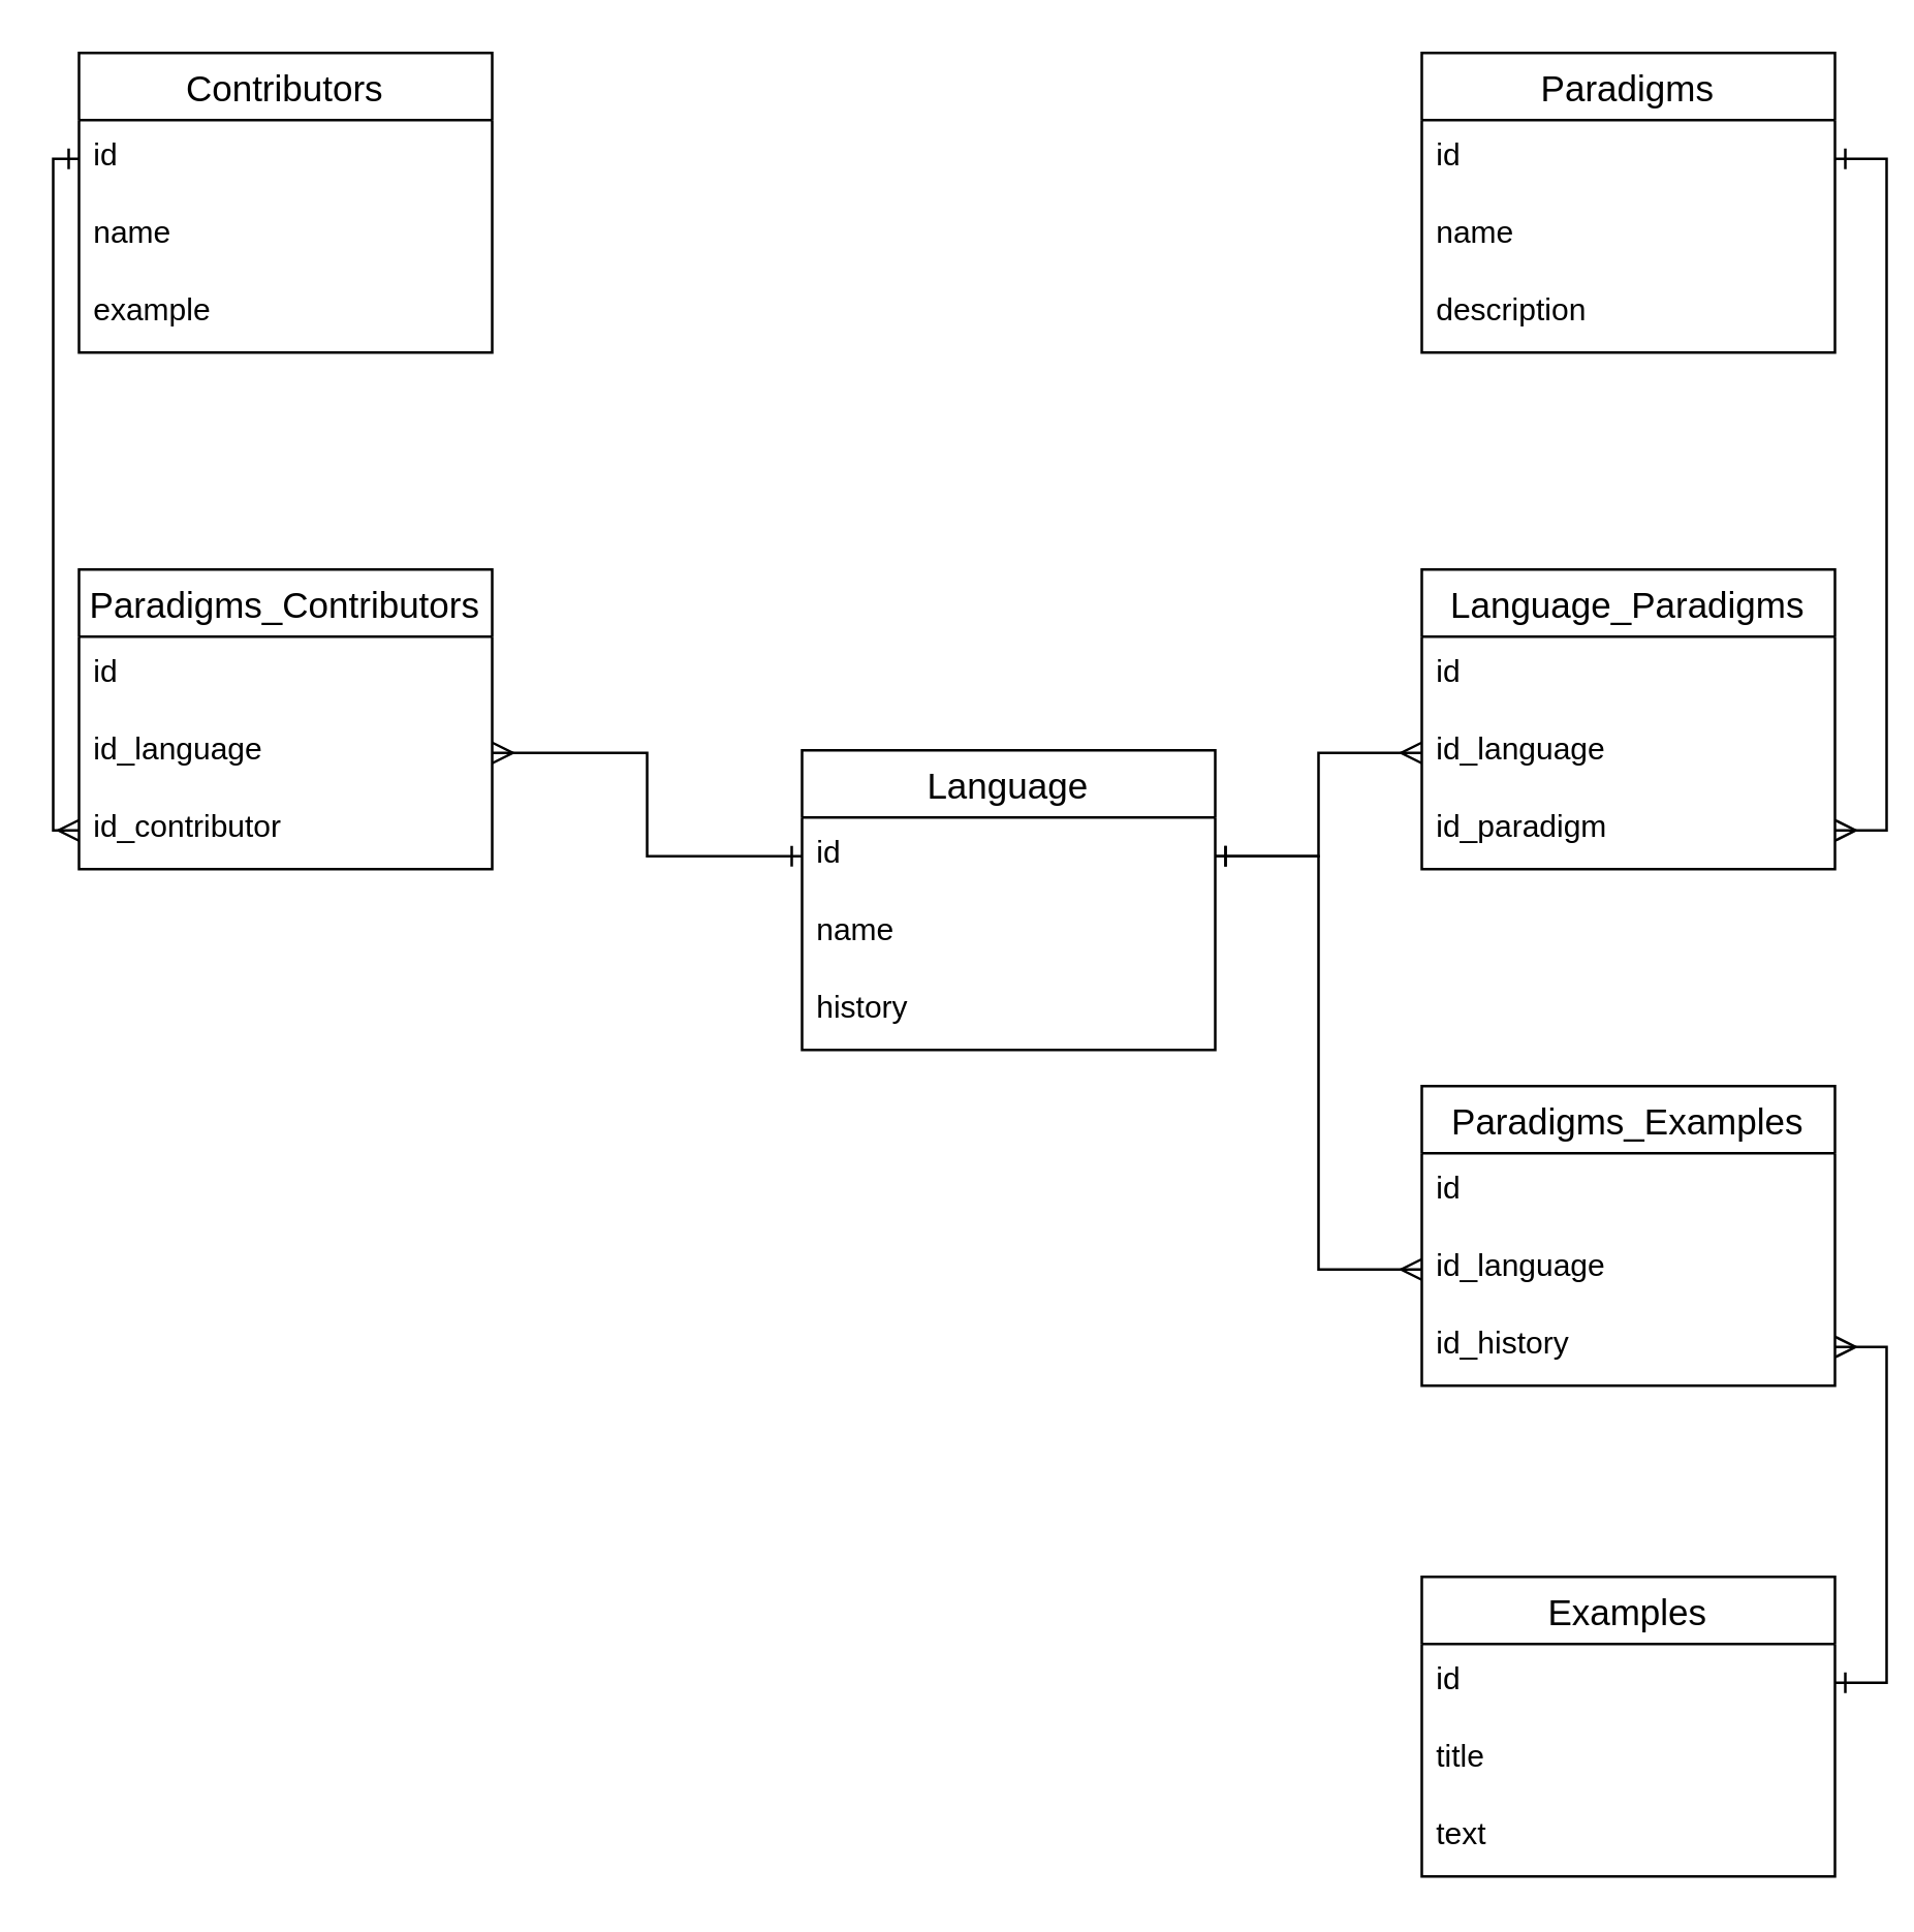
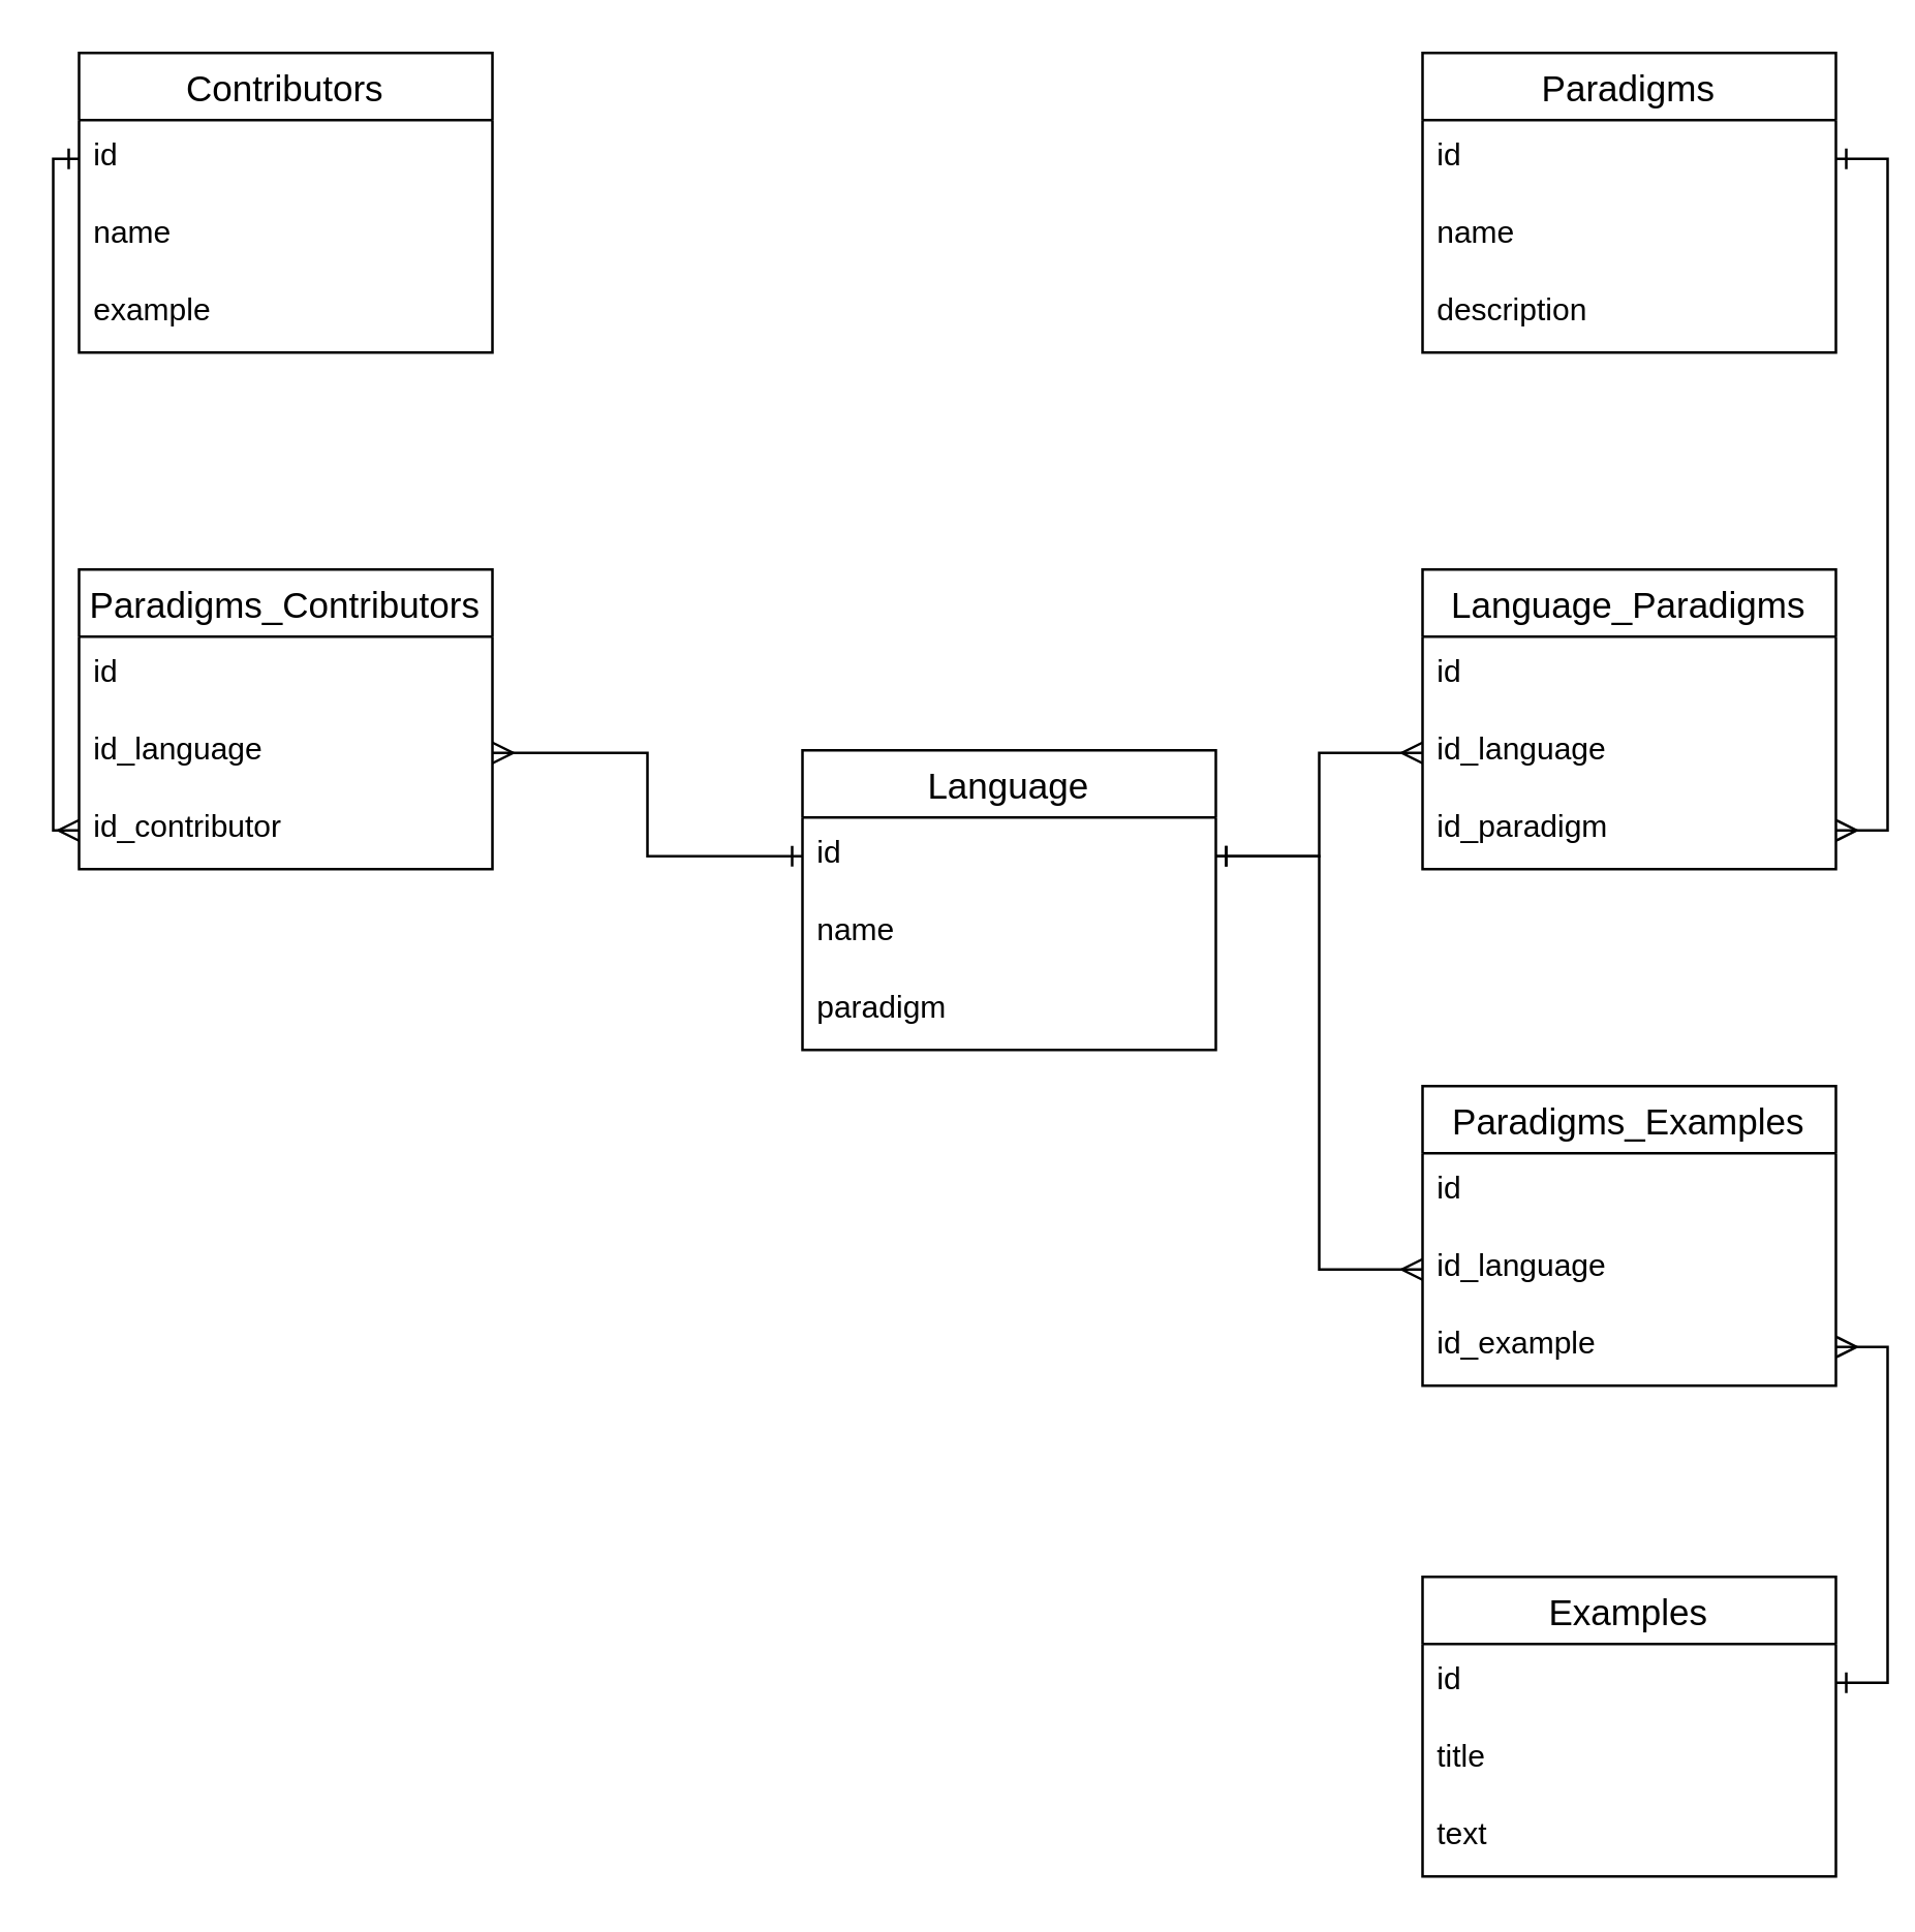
- <mxCell id="5" value="history" style="text;strokeColor=none;fillColor=none;spacingLeft=4;spacingRight=4;overflow=hidden;rotatable=0;points=[[0,0.5],[1,0.5]];portConstraint=eastwest;fontSize=12;" parent="2" vertex="1"><mxGeometry y="86" width="160" height="30" as="geometry" /></mxCell>
+ <mxCell id="5" value="paradigm" style="text;strokeColor=none;fillColor=none;spacingLeft=4;spacingRight=4;overflow=hidden;rotatable=0;points=[[0,0.5],[1,0.5]];portConstraint=eastwest;fontSize=12;" parent="2" vertex="1"><mxGeometry y="86" width="160" height="30" as="geometry" /></mxCell>
- <mxCell id="34" value="id_history" style="text;strokeColor=none;fillColor=none;spacingLeft=4;spacingRight=4;overflow=hidden;rotatable=0;points=[[0,0.5],[1,0.5]];portConstraint=eastwest;fontSize=12;" vertex="1" parent="31"><mxGeometry y="86" width="160" height="30" as="geometry" /></mxCell>
+ <mxCell id="34" value="id_example" style="text;strokeColor=none;fillColor=none;spacingLeft=4;spacingRight=4;overflow=hidden;rotatable=0;points=[[0,0.5],[1,0.5]];portConstraint=eastwest;fontSize=12;" vertex="1" parent="31"><mxGeometry y="86" width="160" height="30" as="geometry" /></mxCell>
